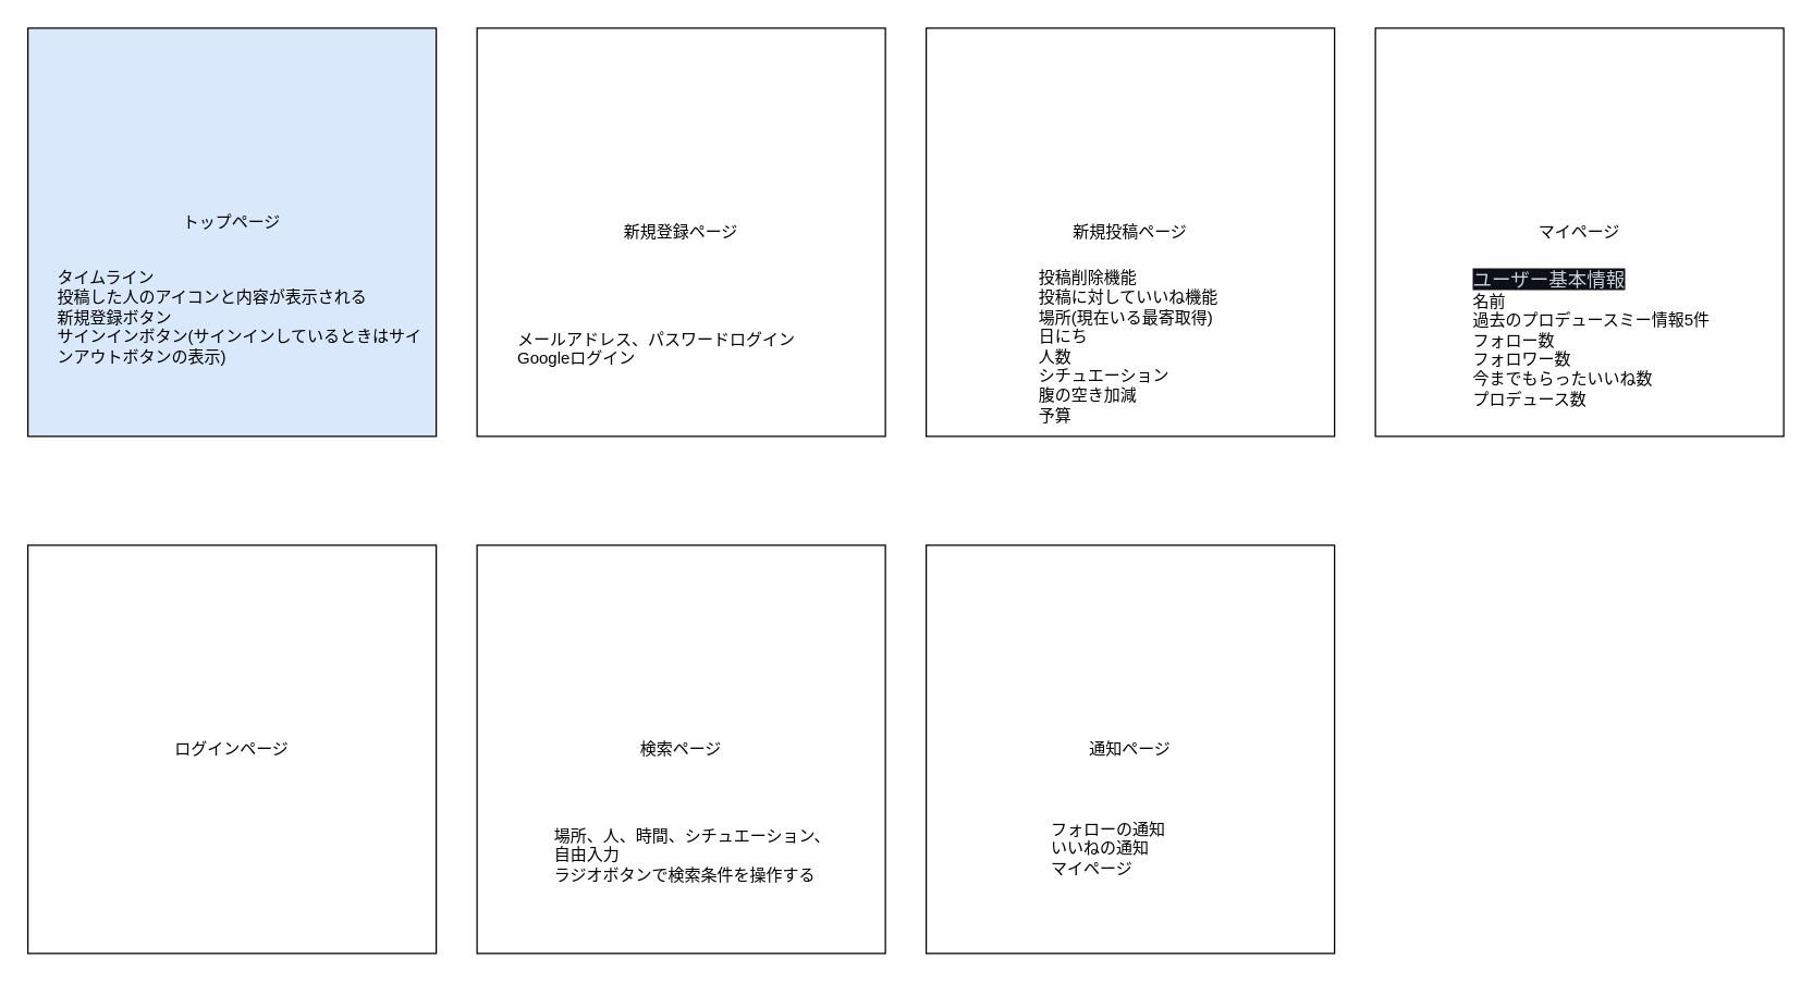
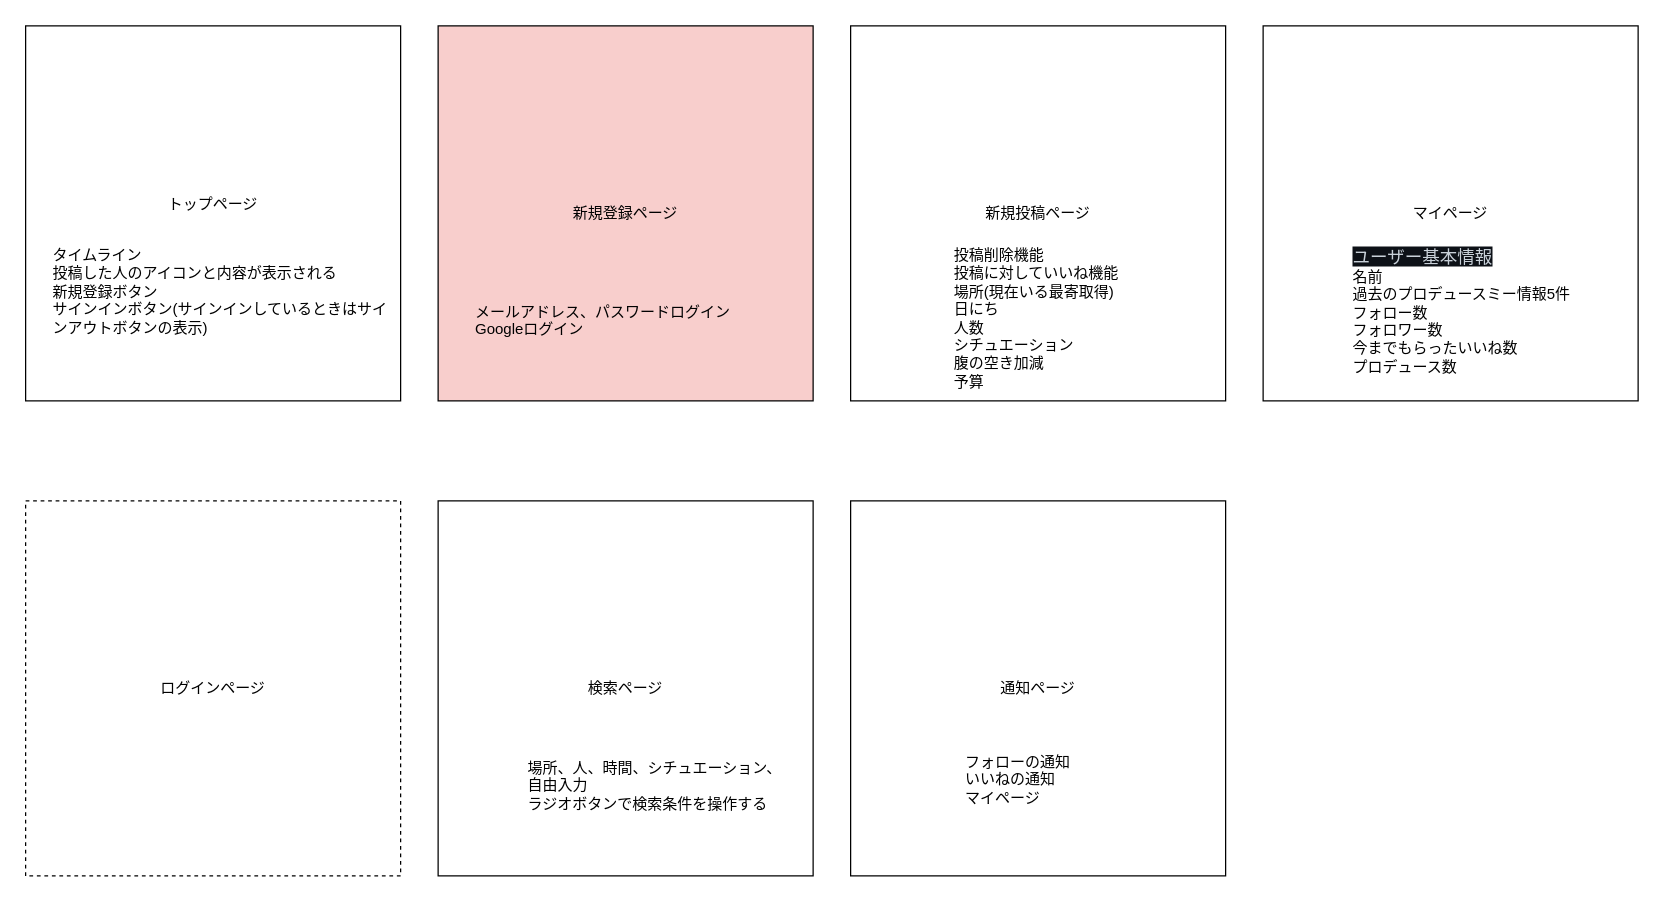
- <mxCell id="2" value="&lt;span&gt;トップページ&lt;br&gt;&lt;br&gt;&lt;/span&gt;" style="whiteSpace=wrap;html=1;aspect=fixed;align=center;fillColor=#dae8fc;" parent="1" vertex="1"><mxGeometry x="20" y="20" width="300" height="300" as="geometry" /></mxCell>
+ <mxCell id="2" value="&lt;span&gt;トップページ&lt;br&gt;&lt;br&gt;&lt;/span&gt;" style="whiteSpace=wrap;html=1;aspect=fixed;align=center;" parent="1" vertex="1"><mxGeometry x="20" y="20" width="300" height="300" as="geometry" /></mxCell>
- <mxCell id="3" value="新規登録ページ" style="whiteSpace=wrap;html=1;aspect=fixed;rounded=0;direction=south;" parent="1" vertex="1"><mxGeometry y="20" width="300" height="300" as="geometry" x="350" /></mxCell>
+ <mxCell id="3" value="新規登録ページ" style="whiteSpace=wrap;html=1;aspect=fixed;rounded=0;direction=south;fillColor=#f8cecc;" parent="1" vertex="1"><mxGeometry y="20" width="300" height="300" as="geometry" x="350" /></mxCell>
- <mxCell id="5" value="ログインページ" style="whiteSpace=wrap;html=1;aspect=fixed;" parent="1" vertex="1"><mxGeometry x="20" y="400" width="300" height="300" as="geometry" /></mxCell>
+ <mxCell id="5" value="ログインページ" style="whiteSpace=wrap;html=1;aspect=fixed;dashed=1;" parent="1" vertex="1"><mxGeometry x="20" y="400" width="300" height="300" as="geometry" /></mxCell>
- <mxCell id="13" value="&lt;span&gt;場所、人、時間、シチュエーション、&lt;/span&gt;&lt;br&gt;&lt;span&gt;自由入力&lt;/span&gt;&lt;br&gt;&lt;span&gt;ラジオボタンで検索条件を操作する&lt;/span&gt;&lt;br&gt;" style="text;whiteSpace=wrap;html=1;" vertex="1" parent="1"><mxGeometry x="404.5" y="600" width="211" height="50" as="geometry" /></mxCell>
+ <mxCell id="13" value="&lt;span&gt;場所、人、時間、シチュエーション、&lt;/span&gt;&lt;br&gt;&lt;span&gt;自由入力&lt;/span&gt;&lt;br&gt;&lt;span&gt;ラジオボタンで検索条件を操作する&lt;/span&gt;&lt;br&gt;" style="text;whiteSpace=wrap;html=1;" vertex="1" parent="1"><mxGeometry x="419.5" y="600" width="211" height="50" as="geometry" /></mxCell>
